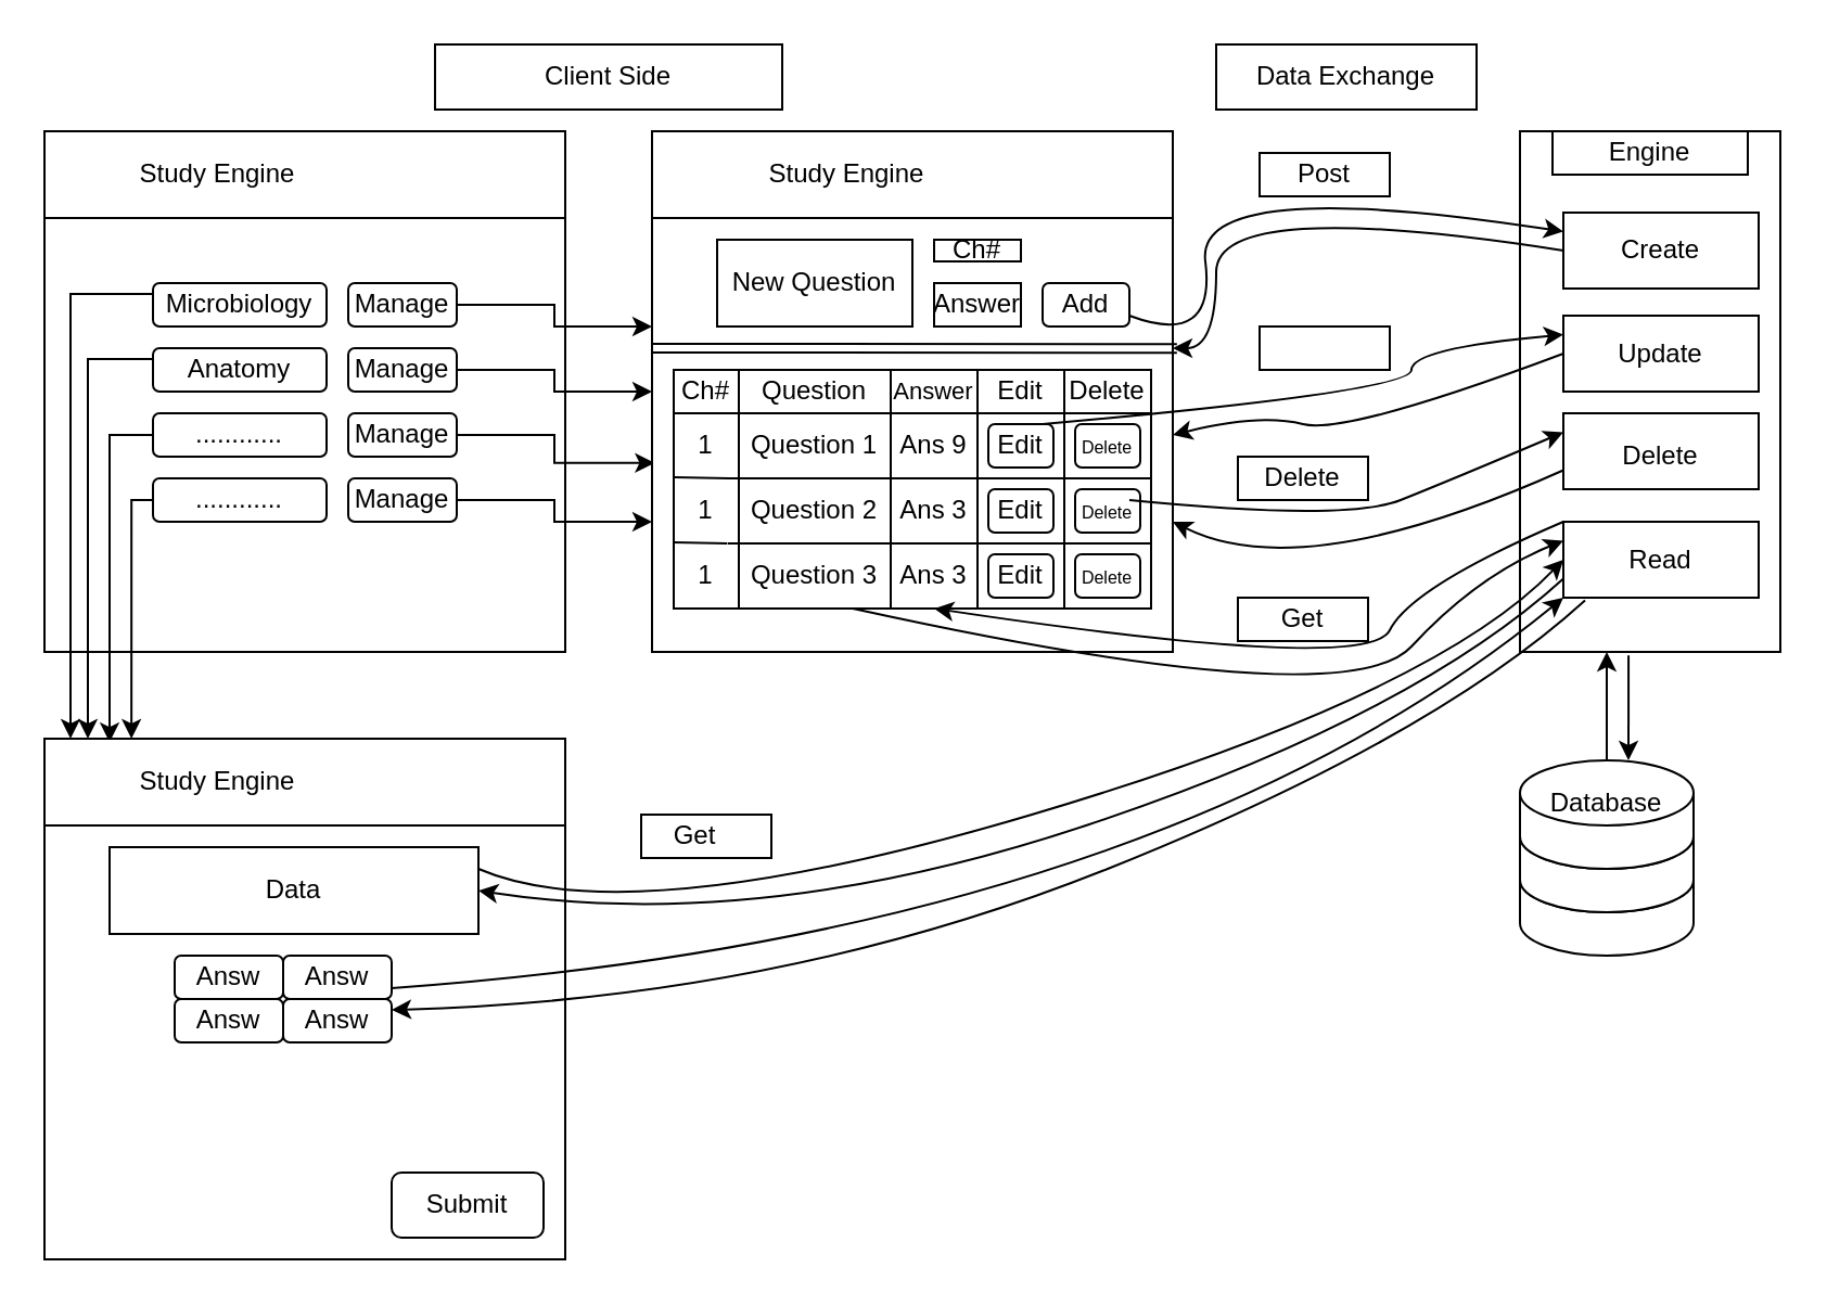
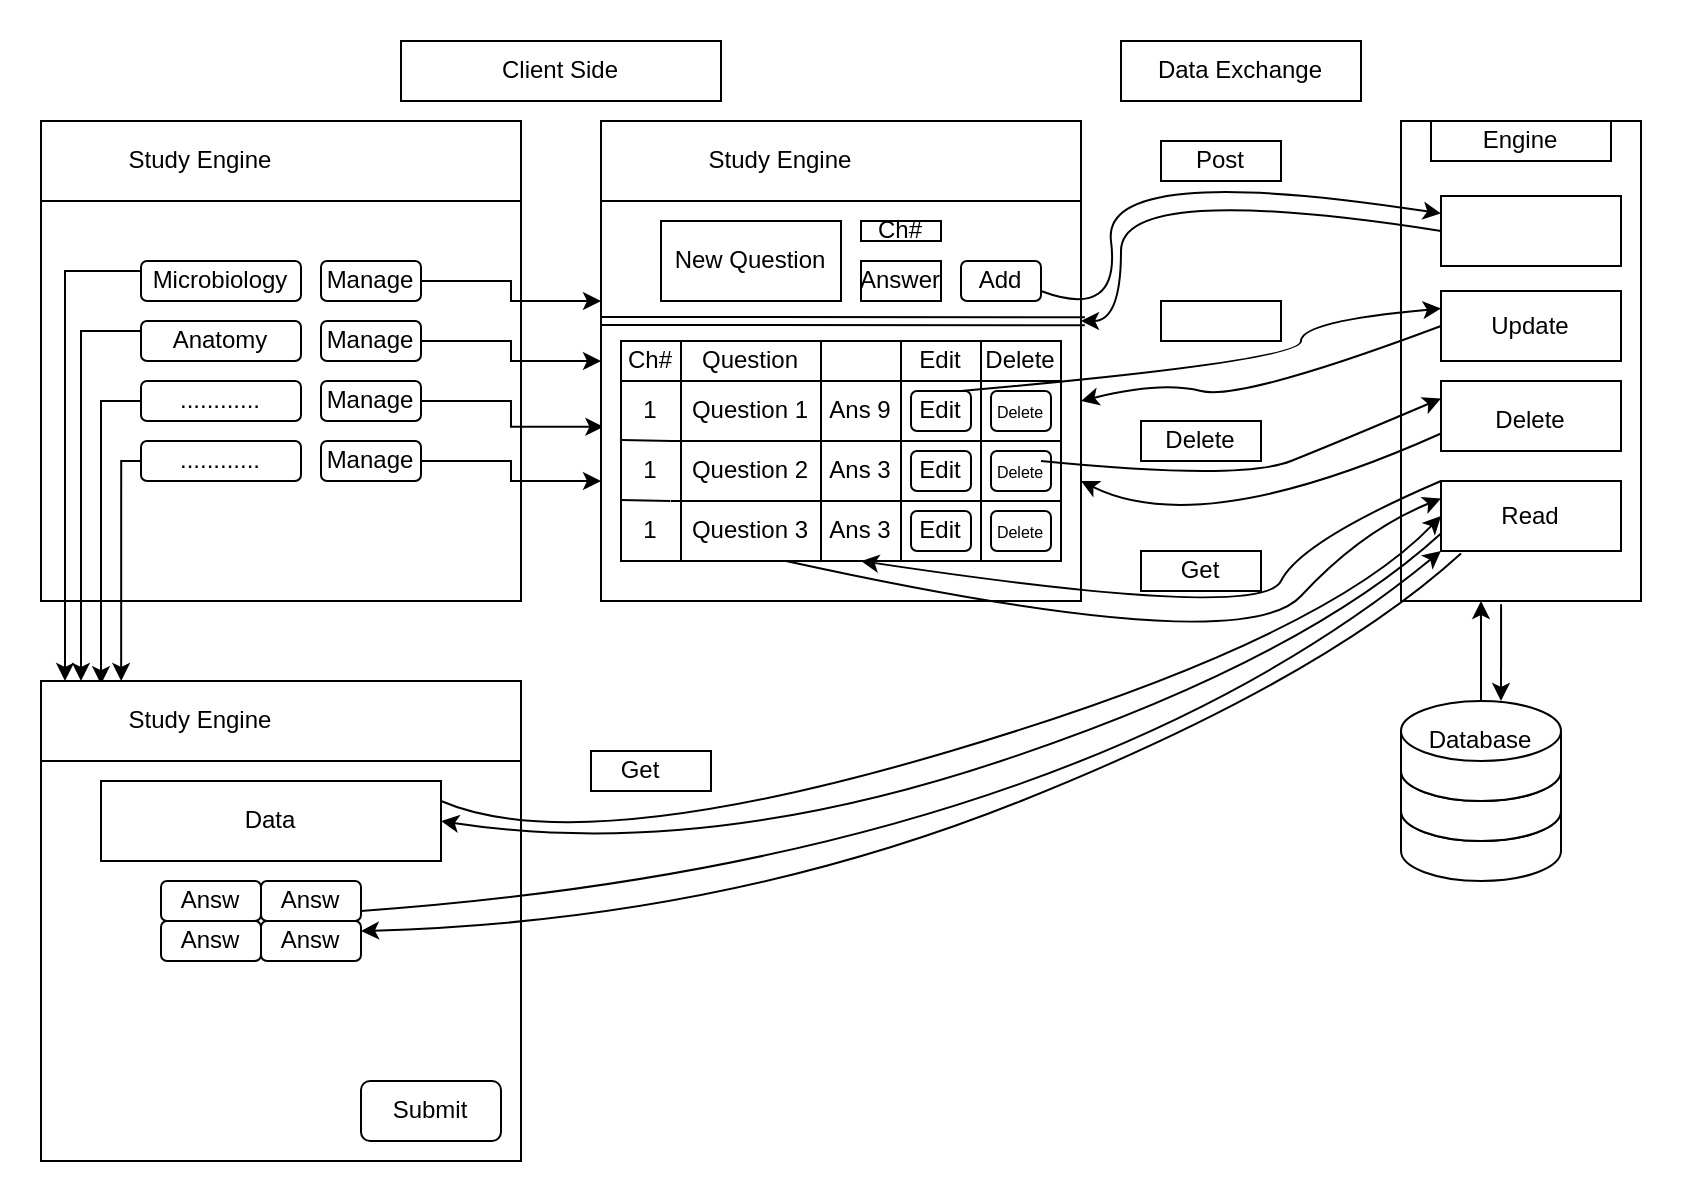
- <mxCell id="105" value="Create" style="text;html=1;strokeColor=none;fillColor=none;align=center;verticalAlign=middle;whiteSpace=wrap;rounded=0;" vertex="1" parent="1"><mxGeometry x="730" y="105" width="70" height="20" as="geometry" /></mxCell>
- <mxCell id="53" value="&lt;font style=&quot;font-size: 11px&quot;&gt;Answer&lt;/font&gt;" style="text;html=1;strokeColor=none;fillColor=none;align=center;verticalAlign=middle;whiteSpace=wrap;rounded=0;" vertex="1" parent="1"><mxGeometry x="415" y="170" width="30" height="20" as="geometry" /></mxCell>
